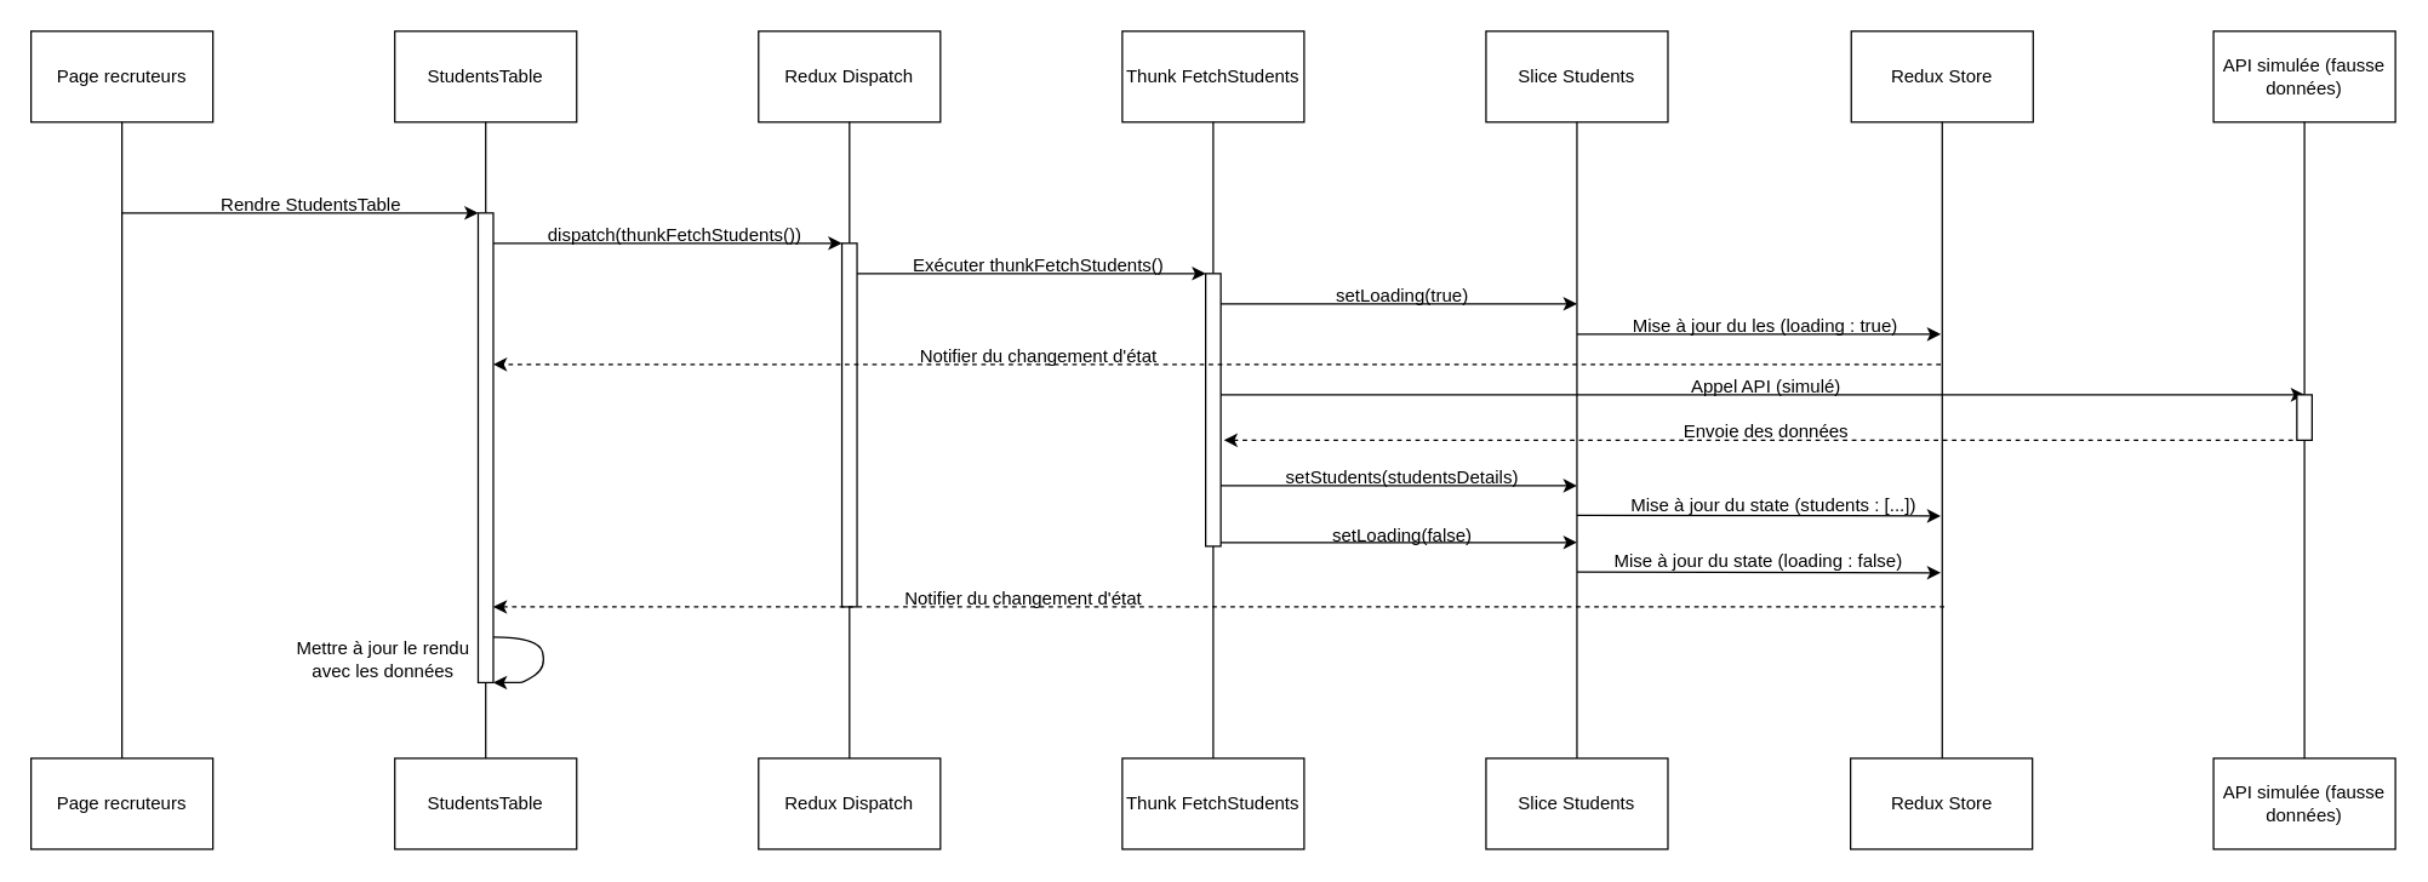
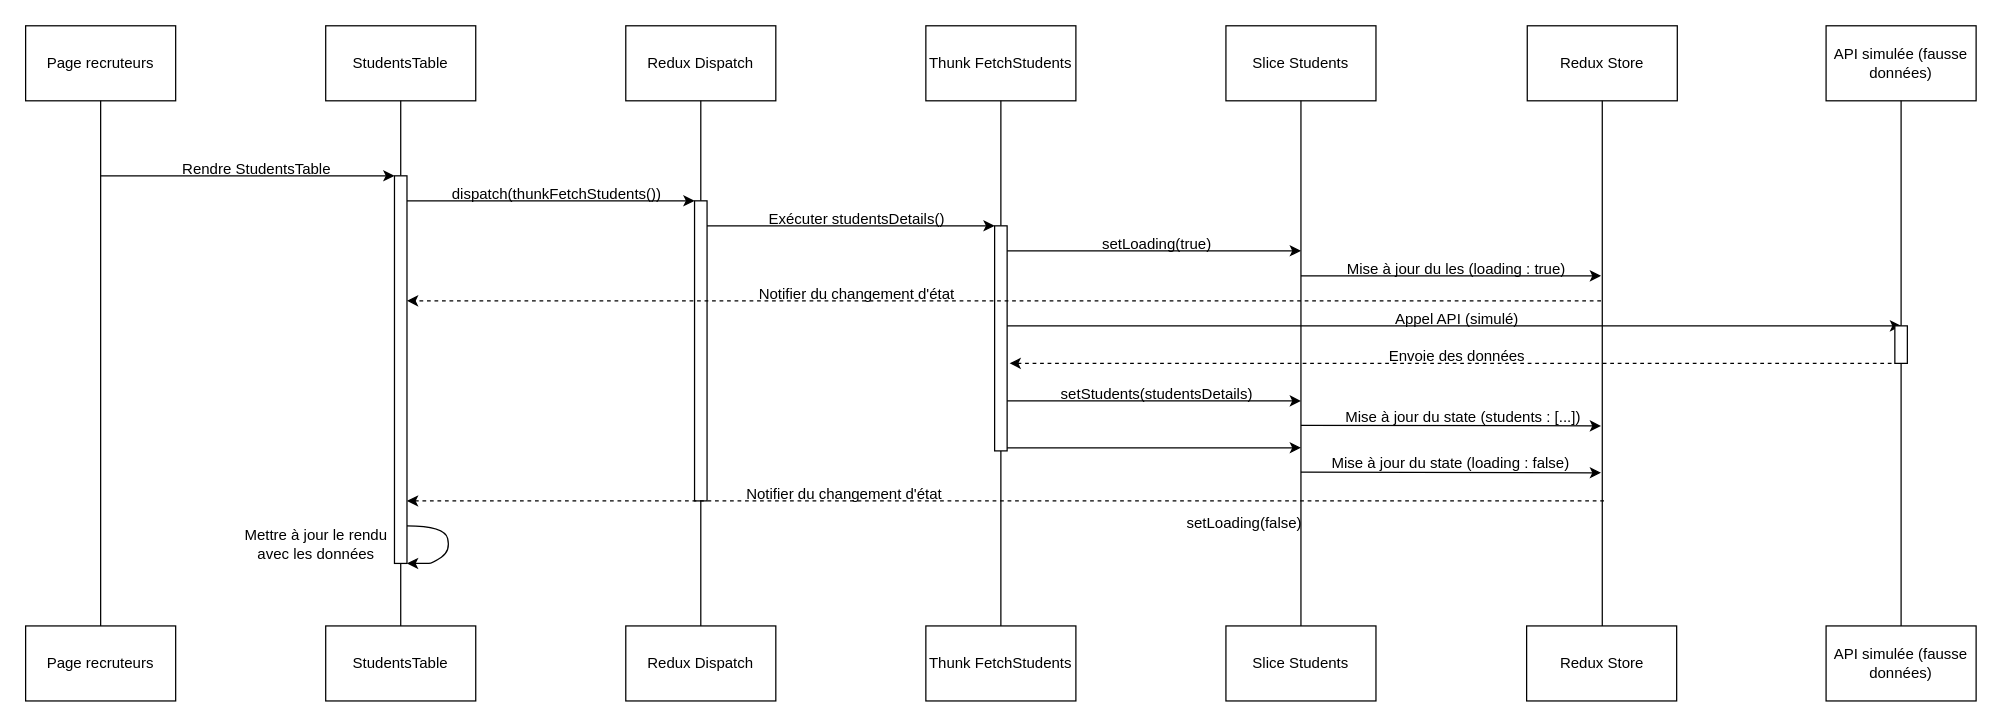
- <mxCell id="25" value="Exécuter thunkFetchStudents()" style="text;html=1;align=center;verticalAlign=middle;whiteSpace=wrap;rounded=0;" vertex="1" parent="1"><mxGeometry x="600" y="160" width="170" height="30" as="geometry" /></mxCell>
+ <mxCell id="25" value="Exécuter studentsDetails()" style="text;html=1;align=center;verticalAlign=middle;whiteSpace=wrap;rounded=0;" vertex="1" parent="1"><mxGeometry x="600" y="160" width="170" height="30" as="geometry" /></mxCell>
- <mxCell id="46" value="setLoading(false)" style="text;html=1;align=center;verticalAlign=middle;whiteSpace=wrap;rounded=0;" vertex="1" parent="1"><mxGeometry x="825" y="337.5" width="200" height="30" as="geometry" /></mxCell>
+ <mxCell id="46" value="setLoading(false)" style="text;html=1;align=center;verticalAlign=middle;whiteSpace=wrap;rounded=0;" vertex="1" parent="1"><mxGeometry x="895" y="402.5" width="200" height="30" as="geometry" /></mxCell>
